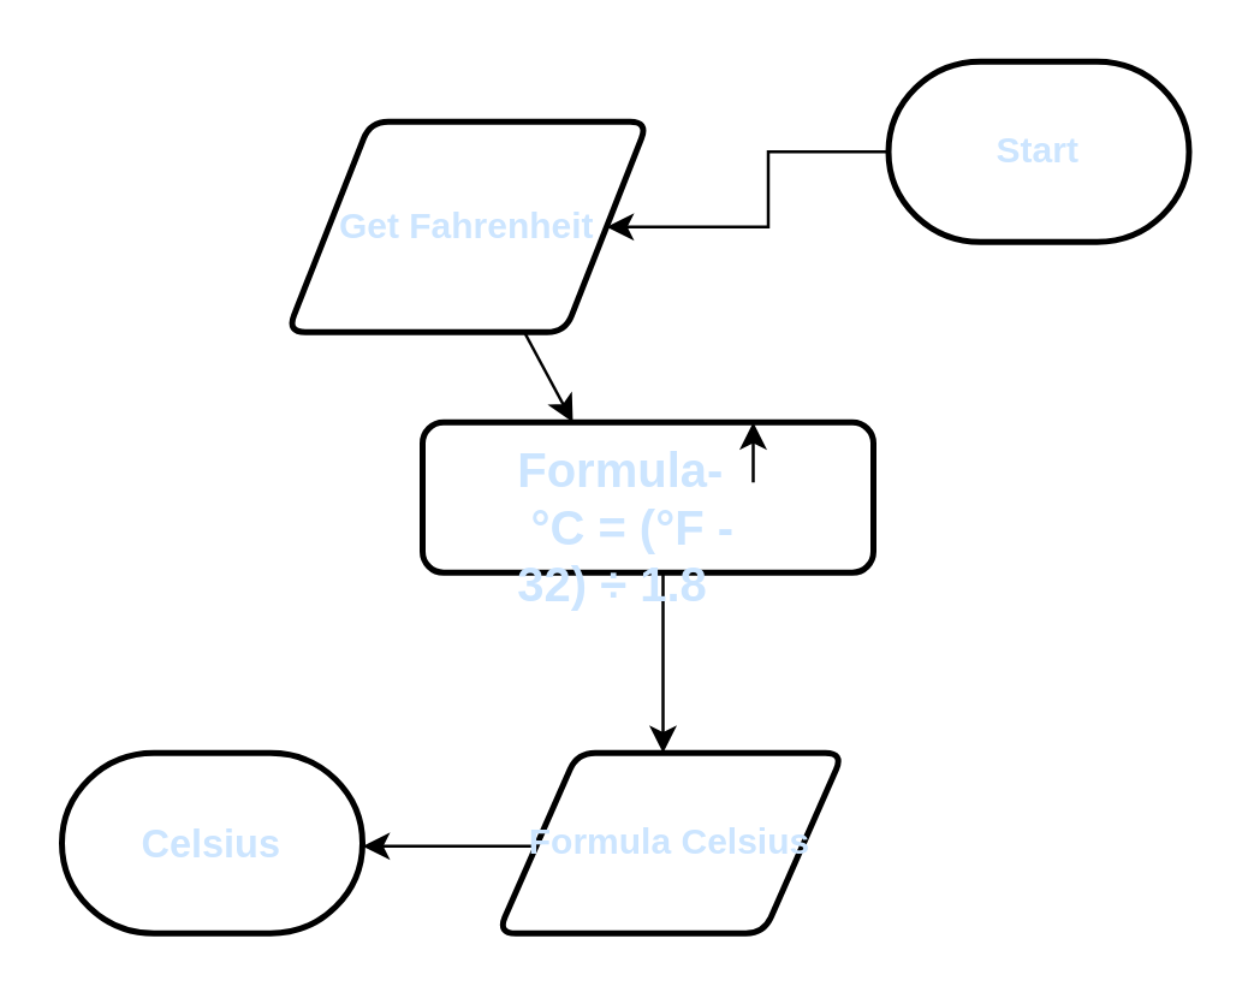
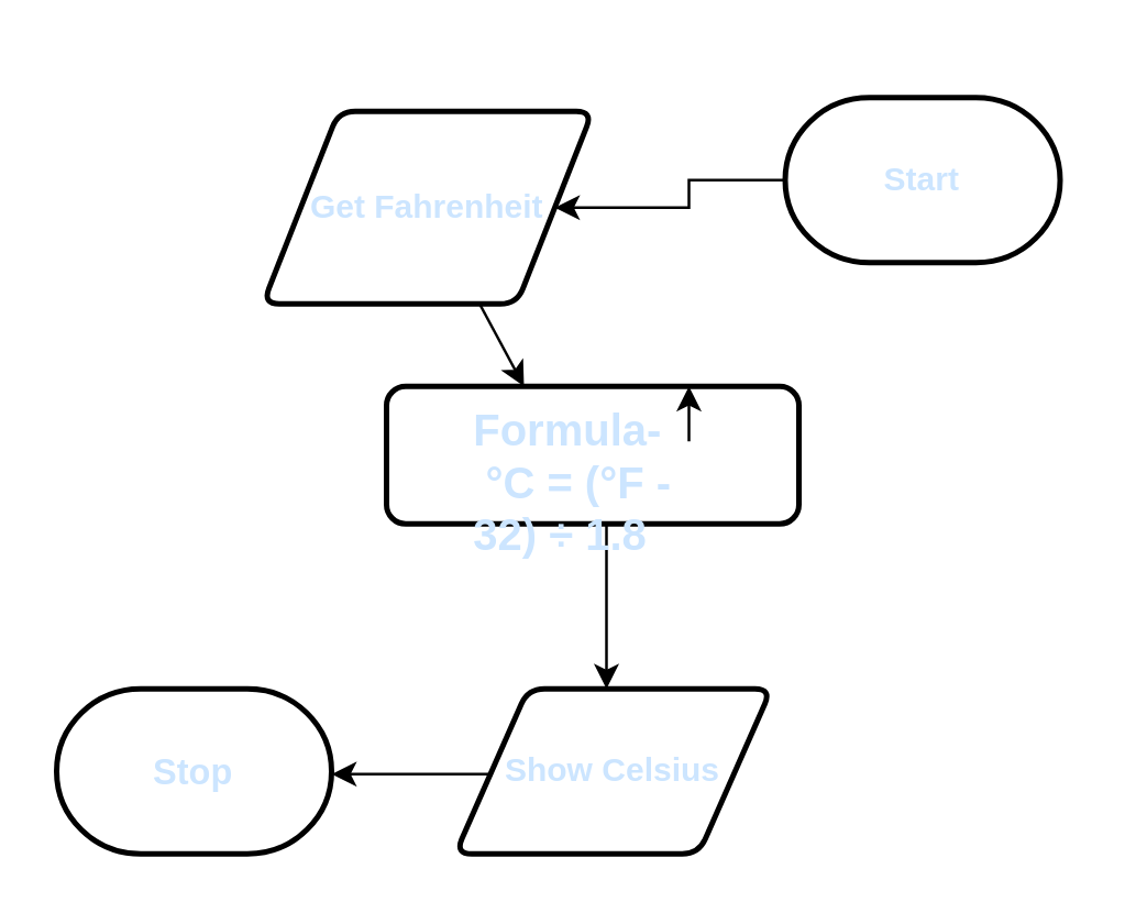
- <mxCell id="3" value="&lt;font color=&quot;#cce5ff&quot;&gt;&lt;b&gt;Start&lt;/b&gt;&lt;/font&gt;" style="strokeWidth=2;html=1;shape=mxgraph.flowchart.terminator;whiteSpace=wrap;" parent="1" vertex="1"><mxGeometry x="295" y="20" width="100" height="60" as="geometry" /></mxCell>
+ <mxCell id="3" value="&lt;font color=&quot;#cce5ff&quot;&gt;&lt;b&gt;Start&lt;/b&gt;&lt;/font&gt;" style="strokeWidth=2;html=1;shape=mxgraph.flowchart.terminator;whiteSpace=wrap;" parent="1" vertex="1"><mxGeometry x="285" y="35" width="100" height="60" as="geometry" /></mxCell>
- <mxCell id="4" value="&lt;b&gt;&lt;font style=&quot;font-size: 13px;&quot; color=&quot;#cce5ff&quot;&gt;Celsius&lt;/font&gt;&lt;/b&gt;" style="strokeWidth=2;html=1;shape=mxgraph.flowchart.terminator;whiteSpace=wrap;" parent="1" vertex="1"><mxGeometry x="20" y="250" width="100" height="60" as="geometry" /></mxCell>
+ <mxCell id="4" value="&lt;b&gt;&lt;font style=&quot;font-size: 13px;&quot; color=&quot;#cce5ff&quot;&gt;Stop&lt;/font&gt;&lt;/b&gt;" style="strokeWidth=2;html=1;shape=mxgraph.flowchart.terminator;whiteSpace=wrap;" parent="1" vertex="1"><mxGeometry x="20" y="250" width="100" height="60" as="geometry" /></mxCell>
- <mxCell id="12" value="&lt;font color=&quot;#cce5ff&quot;&gt;&lt;b style=&quot;&quot;&gt;Formula Celsius&lt;/b&gt;&lt;/font&gt;" style="shape=parallelogram;html=1;strokeWidth=2;perimeter=parallelogramPerimeter;whiteSpace=wrap;rounded=1;arcSize=12;size=0.23;" vertex="1" parent="1"><mxGeometry x="165" y="250" width="115" height="60" as="geometry" /></mxCell>
+ <mxCell id="12" value="&lt;font color=&quot;#cce5ff&quot;&gt;&lt;b style=&quot;&quot;&gt;Show Celsius&lt;/b&gt;&lt;/font&gt;" style="shape=parallelogram;html=1;strokeWidth=2;perimeter=parallelogramPerimeter;whiteSpace=wrap;rounded=1;arcSize=12;size=0.23;" vertex="1" parent="1"><mxGeometry x="165" y="250" width="115" height="60" as="geometry" /></mxCell>
